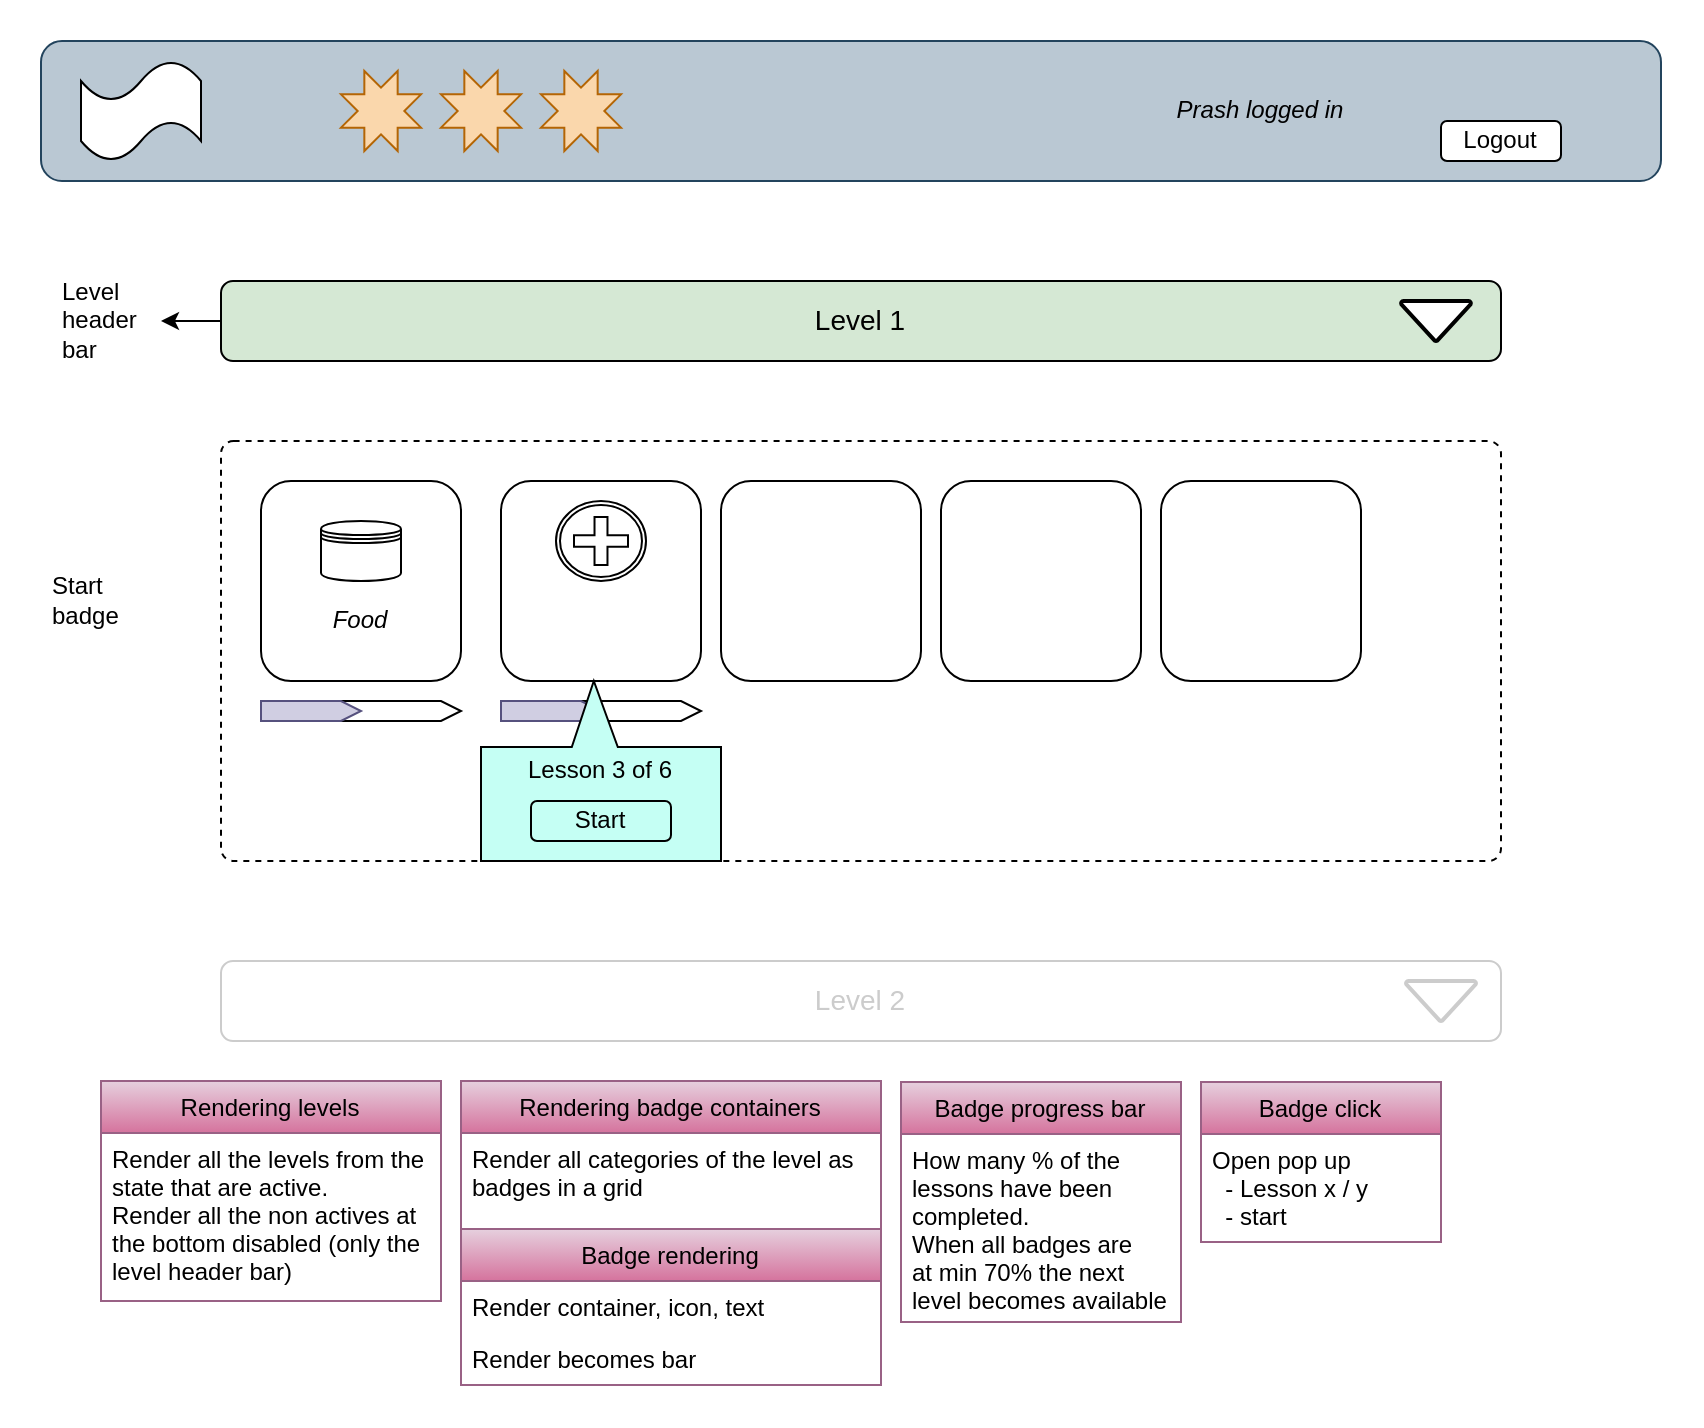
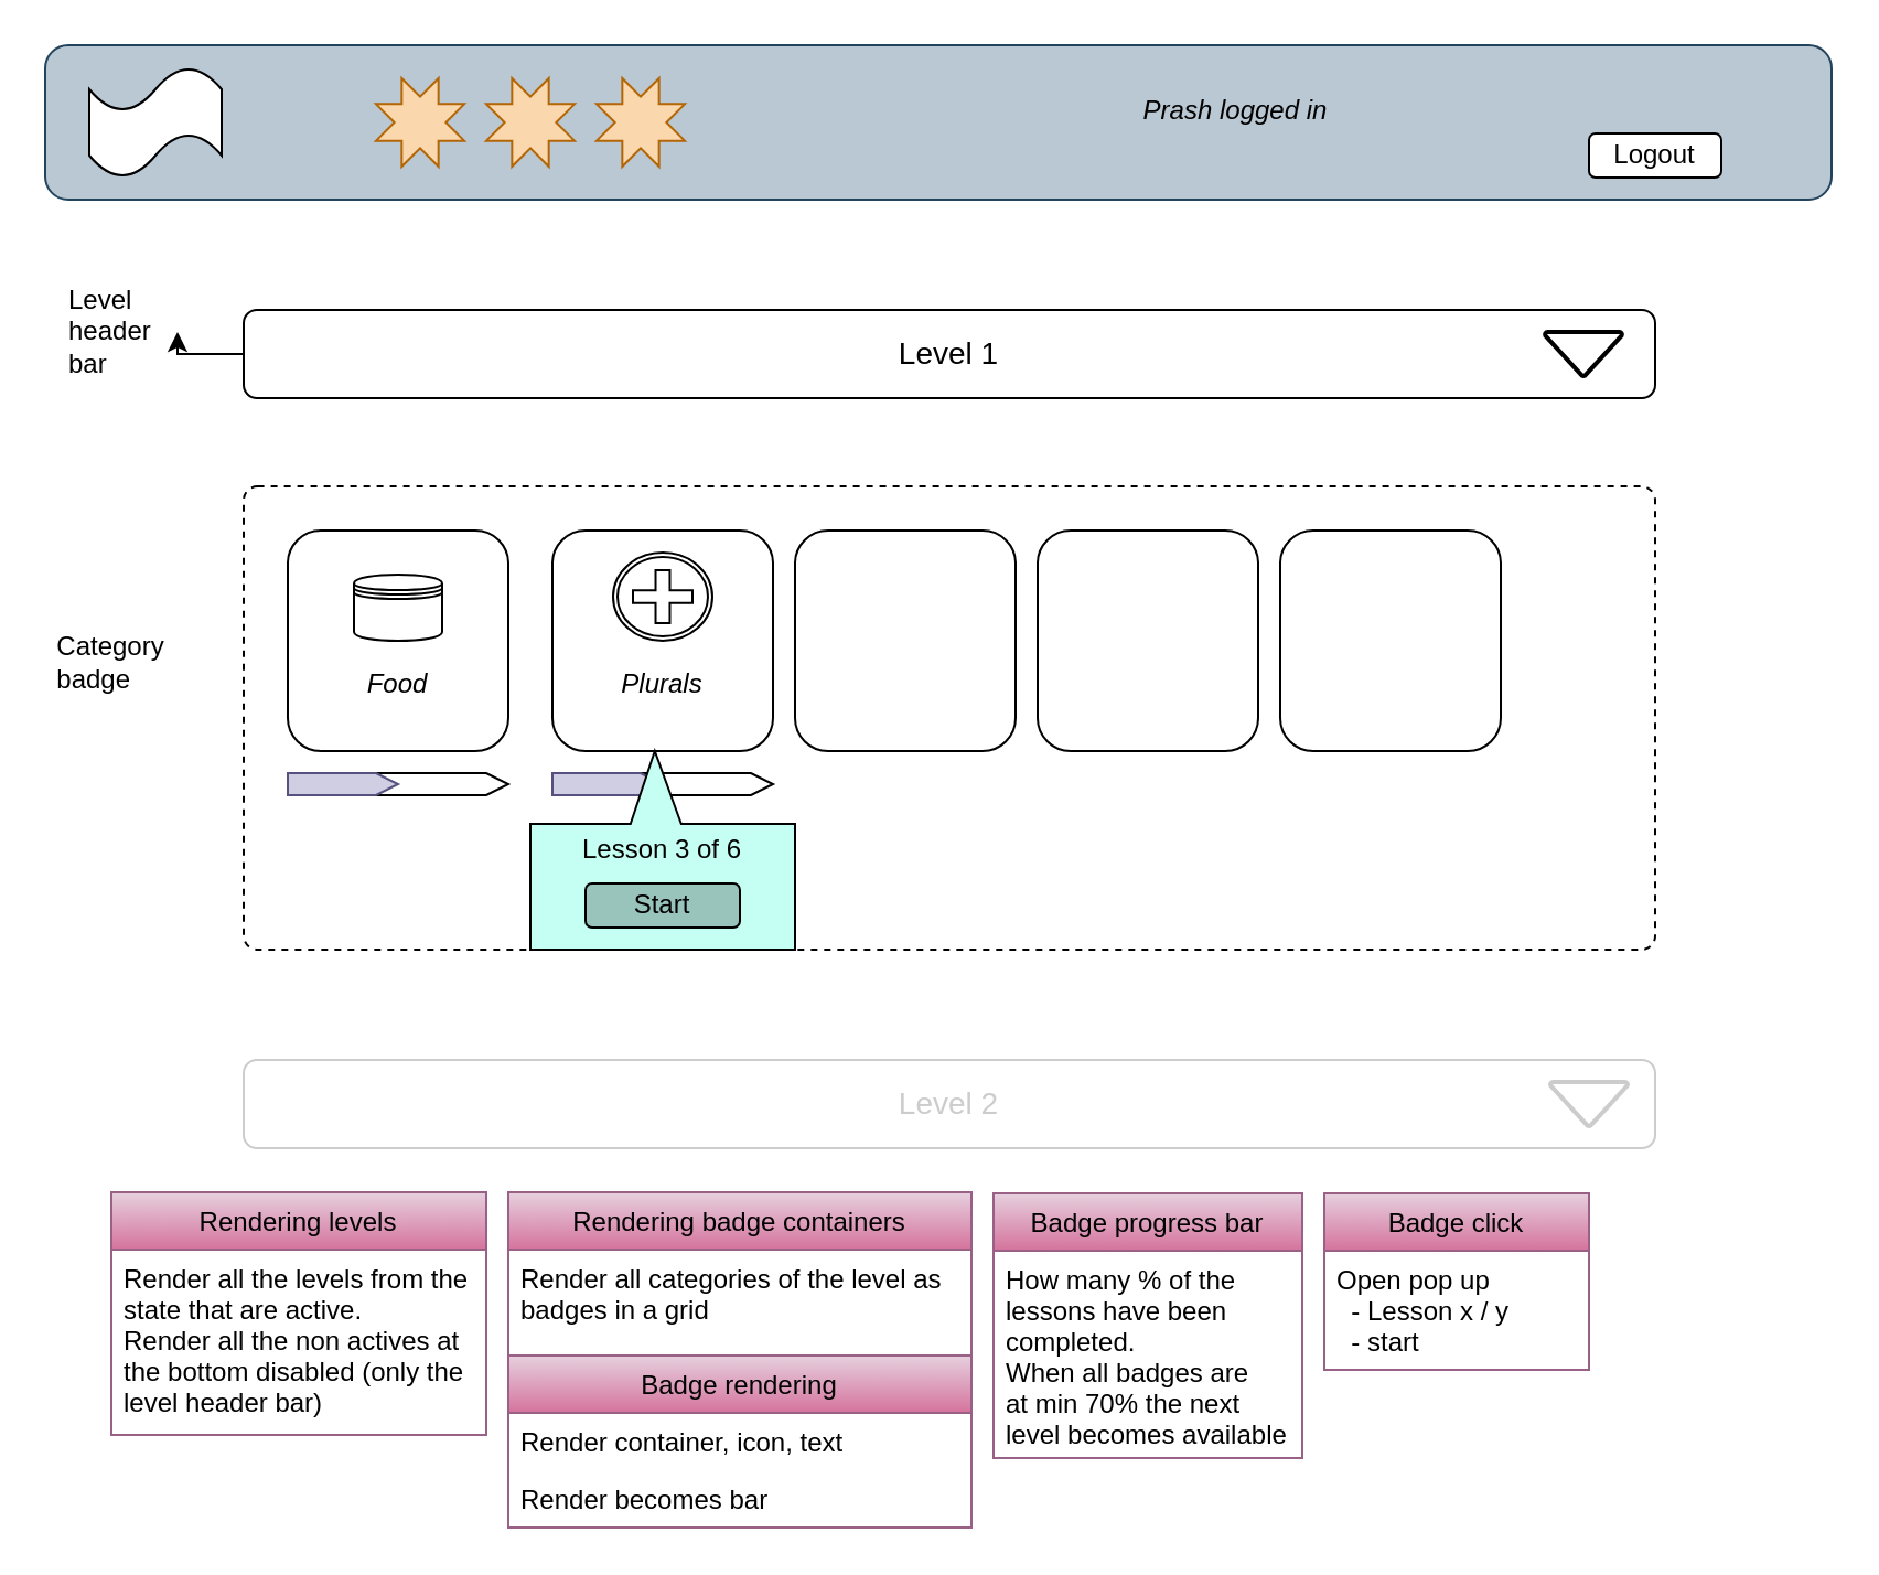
- <mxCell id="34" value="Prash logged in" style="text;html=1;strokeColor=none;fillColor=none;align=center;verticalAlign=middle;whiteSpace=wrap;overflow=hidden;fontStyle=2" vertex="1" parent="28"><mxGeometry x="560" y="25" width="100" height="20" as="geometry" /></mxCell>
+ <mxCell id="34" value="Prash logged in" style="text;html=1;strokeColor=none;fillColor=none;align=center;verticalAlign=middle;whiteSpace=wrap;overflow=hidden;fontStyle=2" vertex="1" parent="28"><mxGeometry x="490" y="20" width="100" height="20" as="geometry" /></mxCell>
- <mxCell id="43" value="&lt;div style=&quot;text-align: left&quot;&gt;&lt;span&gt;Level header bar&lt;/span&gt;&lt;/div&gt;" style="text;html=1;strokeColor=none;fillColor=none;align=center;verticalAlign=middle;whiteSpace=wrap;rounded=0;" vertex="1" parent="1"><mxGeometry x="30" y="140" width="50" height="40" as="geometry" /></mxCell>
+ <mxCell id="43" value="&lt;div style=&quot;text-align: left&quot;&gt;&lt;span&gt;Level header bar&lt;/span&gt;&lt;/div&gt;" style="text;html=1;strokeColor=none;fillColor=none;align=center;verticalAlign=middle;whiteSpace=wrap;rounded=0;" vertex="1" parent="1"><mxGeometry x="30" y="130" width="50" height="40" as="geometry" /></mxCell>
- <mxCell id="3" value="&lt;font style=&quot;font-size: 14px&quot;&gt;Level 1&lt;/font&gt;" style="rounded=1;whiteSpace=wrap;html=1;fillColor=#d5e8d4;" vertex="1" parent="1"><mxGeometry x="110" y="140" width="640" height="40" as="geometry" /></mxCell>
+ <mxCell id="3" value="&lt;font style=&quot;font-size: 14px&quot;&gt;Level 1&lt;/font&gt;" style="rounded=1;whiteSpace=wrap;html=1;" vertex="1" parent="1"><mxGeometry x="110" y="140" width="640" height="40" as="geometry" /></mxCell>
- <mxCell id="44" value="&lt;div style=&quot;text-align: left&quot;&gt;&lt;span&gt;Start badge&lt;/span&gt;&lt;/div&gt;" style="text;html=1;strokeColor=none;fillColor=none;align=center;verticalAlign=middle;whiteSpace=wrap;rounded=0;" vertex="1" parent="1"><mxGeometry x="25" y="280" width="50" height="40" as="geometry" /></mxCell>
+ <mxCell id="44" value="&lt;div style=&quot;text-align: left&quot;&gt;&lt;span&gt;Category badge&lt;/span&gt;&lt;/div&gt;" style="text;html=1;strokeColor=none;fillColor=none;align=center;verticalAlign=middle;whiteSpace=wrap;rounded=0;" vertex="1" parent="1"><mxGeometry x="25" y="280" width="50" height="40" as="geometry" /></mxCell>
+ <mxCell id="15" value="Plurals" style="text;html=1;strokeColor=none;fillColor=none;align=center;verticalAlign=middle;whiteSpace=wrap;overflow=hidden;fontStyle=2" vertex="1" parent="13"><mxGeometry y="60" width="100" height="20" as="geometry" /></mxCell>
- <mxCell id="27" value="Start" style="rounded=1;whiteSpace=wrap;html=1;strokeColor=#000000;fillColor=#c5fff4;" vertex="1" parent="1"><mxGeometry x="265" y="400" width="70" height="20" as="geometry" /></mxCell>
+ <mxCell id="27" value="Start" style="rounded=1;whiteSpace=wrap;html=1;strokeColor=#000000;fillColor=#98C4BC;" vertex="1" parent="1"><mxGeometry x="265" y="400" width="70" height="20" as="geometry" /></mxCell>
